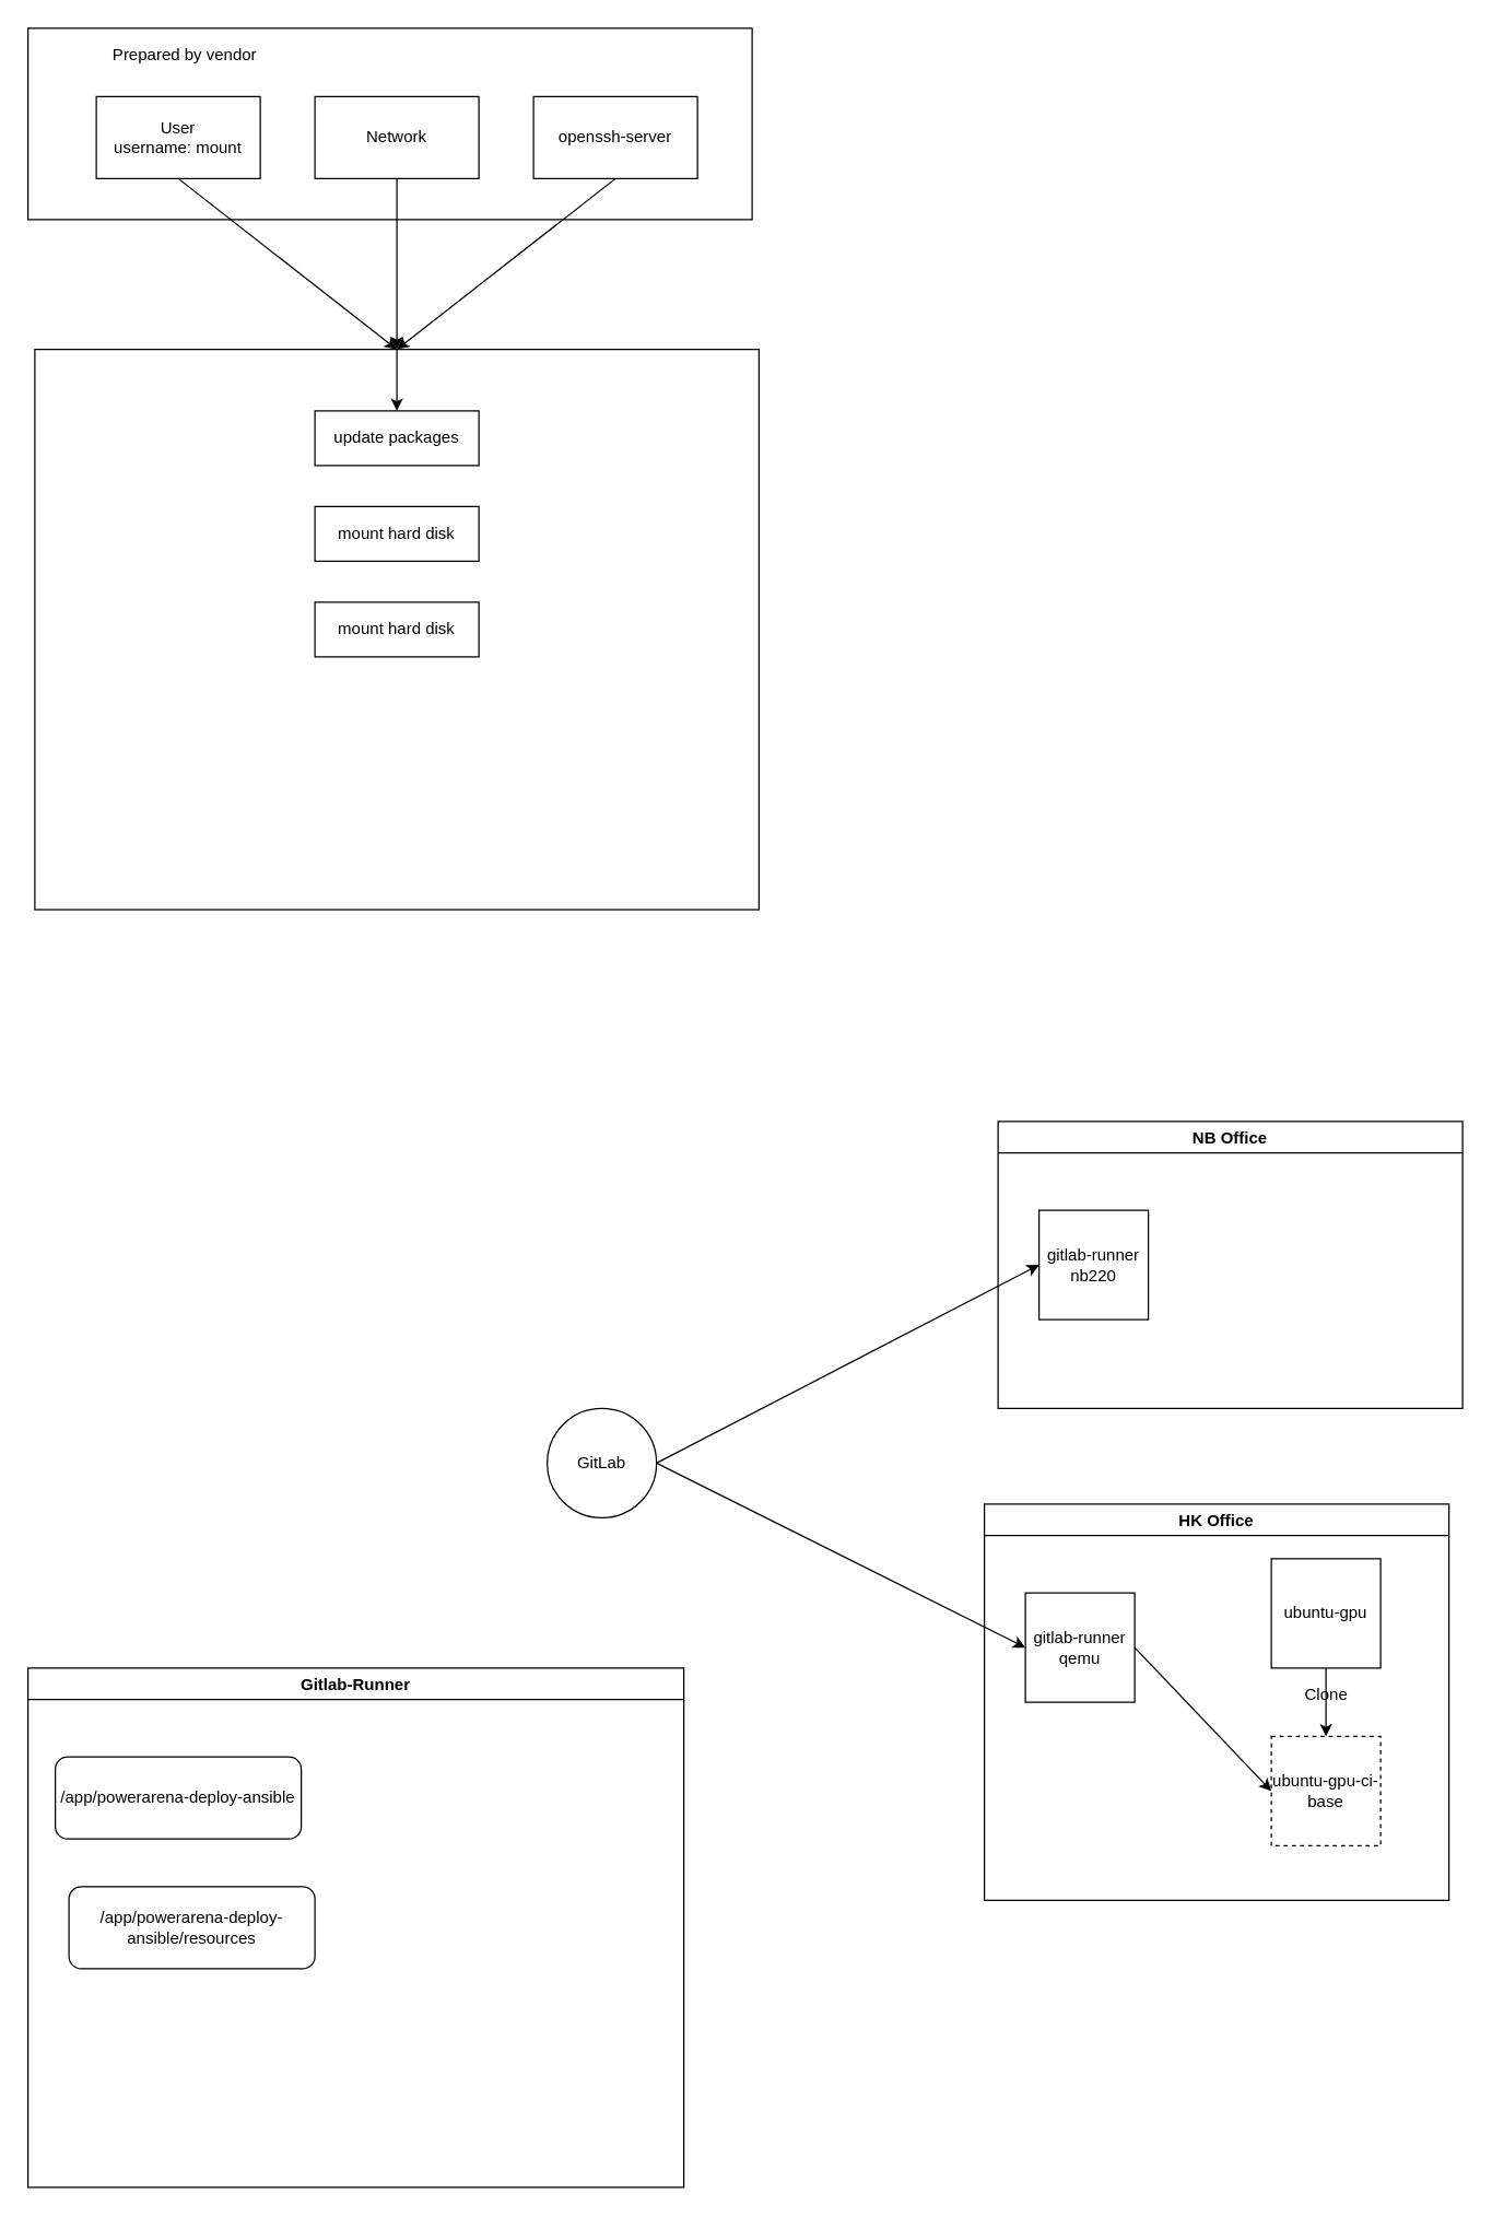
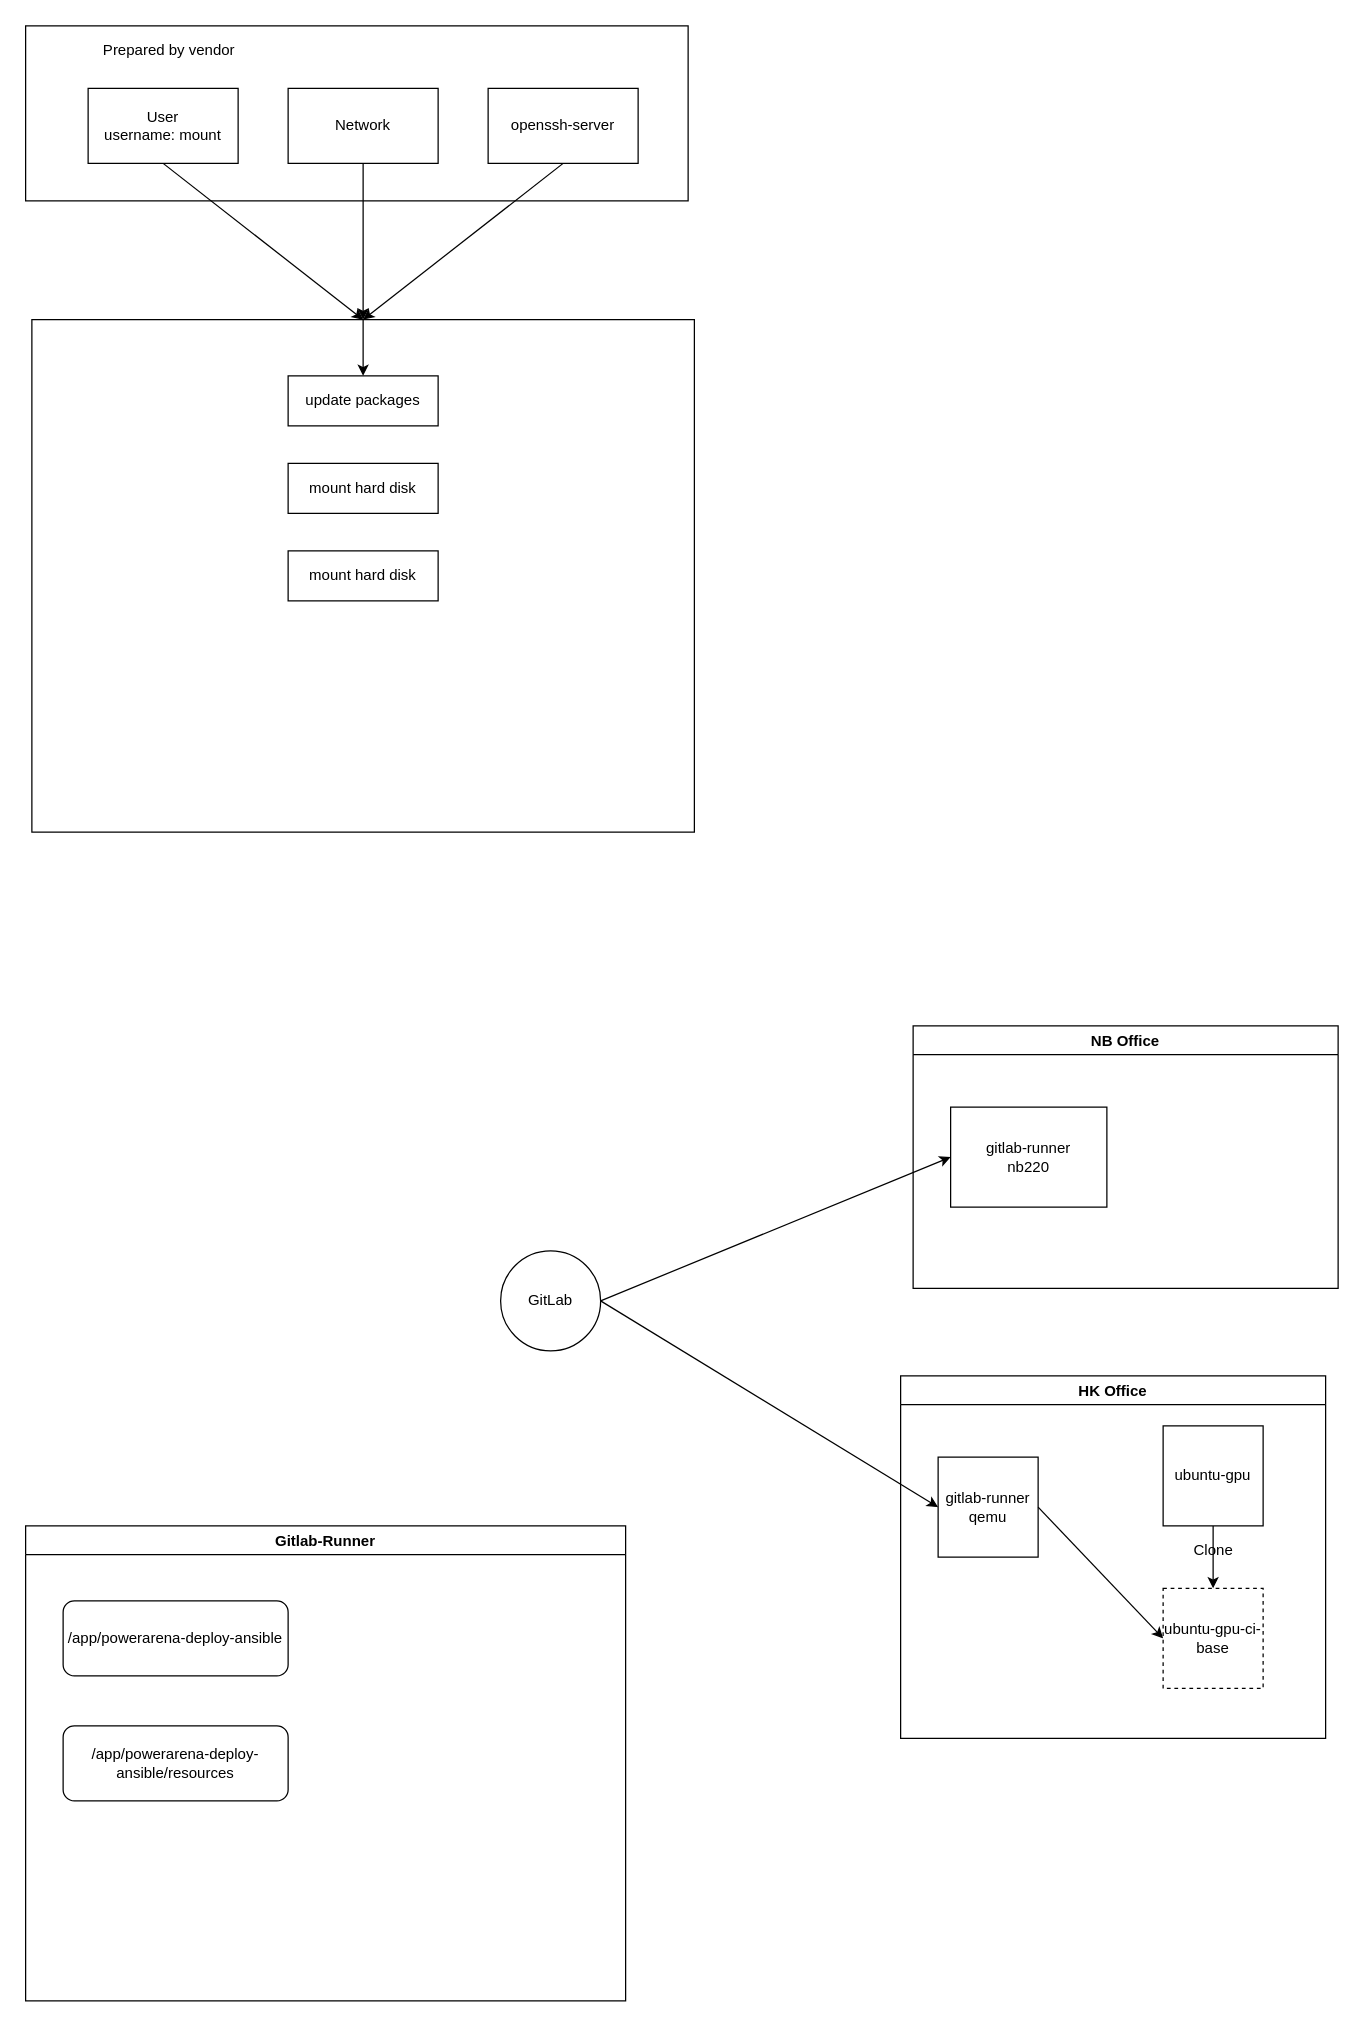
- <mxCell id="16" value="gitlab-runner&lt;br&gt;nb220" style="whiteSpace=wrap;html=1;aspect=fixed;" vertex="1" parent="15"><mxGeometry x="30" y="65" width="80" height="80" as="geometry" /></mxCell>
+ <mxCell id="16" value="gitlab-runner&lt;br&gt;nb220" style="whiteSpace=wrap;html=1;aspect=fixed;" vertex="1" parent="15"><mxGeometry x="30" y="65" width="125" height="80" as="geometry" /></mxCell>
- <mxCell id="23" value="GitLab" style="ellipse;whiteSpace=wrap;html=1;aspect=fixed;" vertex="1" parent="1"><mxGeometry x="400" y="1030" width="80" height="80" as="geometry" /></mxCell>
+ <mxCell id="23" value="GitLab" style="ellipse;whiteSpace=wrap;html=1;aspect=fixed;" vertex="1" parent="1"><mxGeometry x="400" y="1000" width="80" height="80" as="geometry" /></mxCell>
- <mxCell id="28" value="/app/powerarena-deploy-ansible" style="rounded=1;whiteSpace=wrap;html=1;" vertex="1" parent="27"><mxGeometry x="20" y="65" width="180" height="60" as="geometry" /></mxCell>
+ <mxCell id="28" value="/app/powerarena-deploy-ansible" style="rounded=1;whiteSpace=wrap;html=1;" vertex="1" parent="27"><mxGeometry x="30" y="60" width="180" height="60" as="geometry" /></mxCell>
